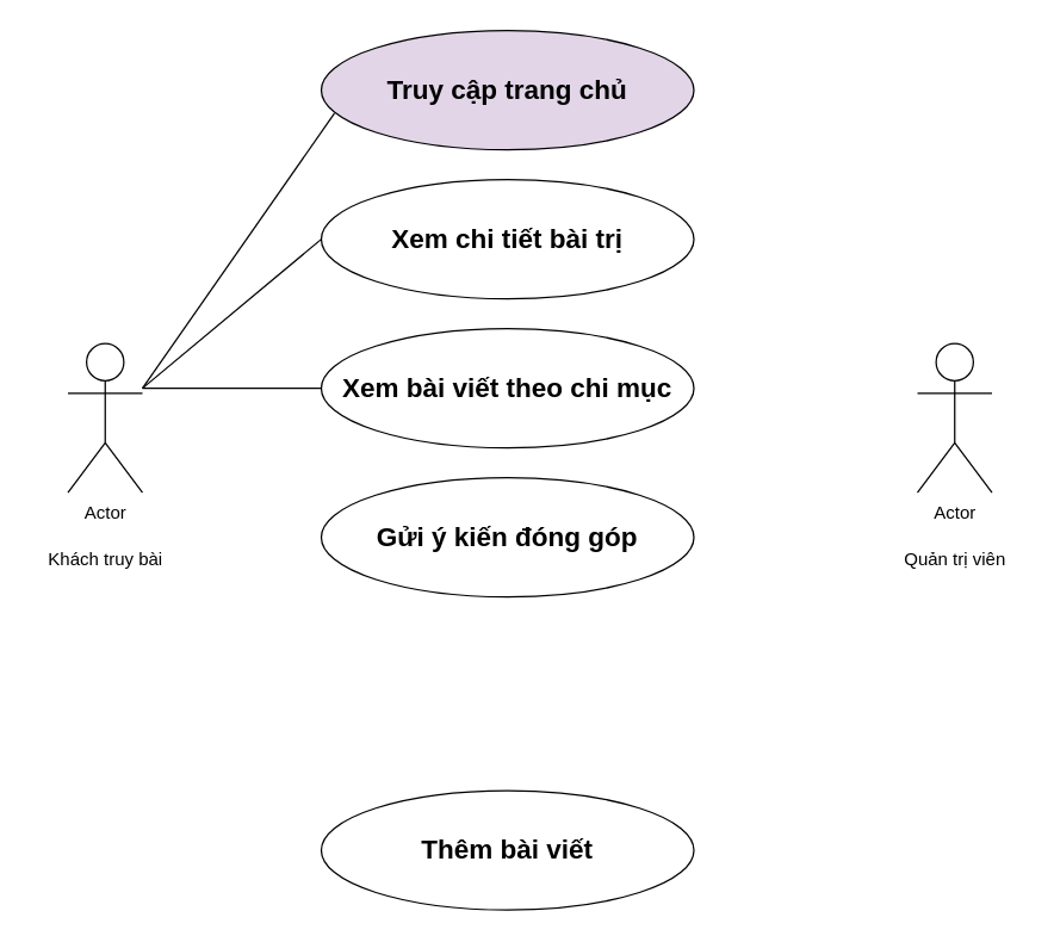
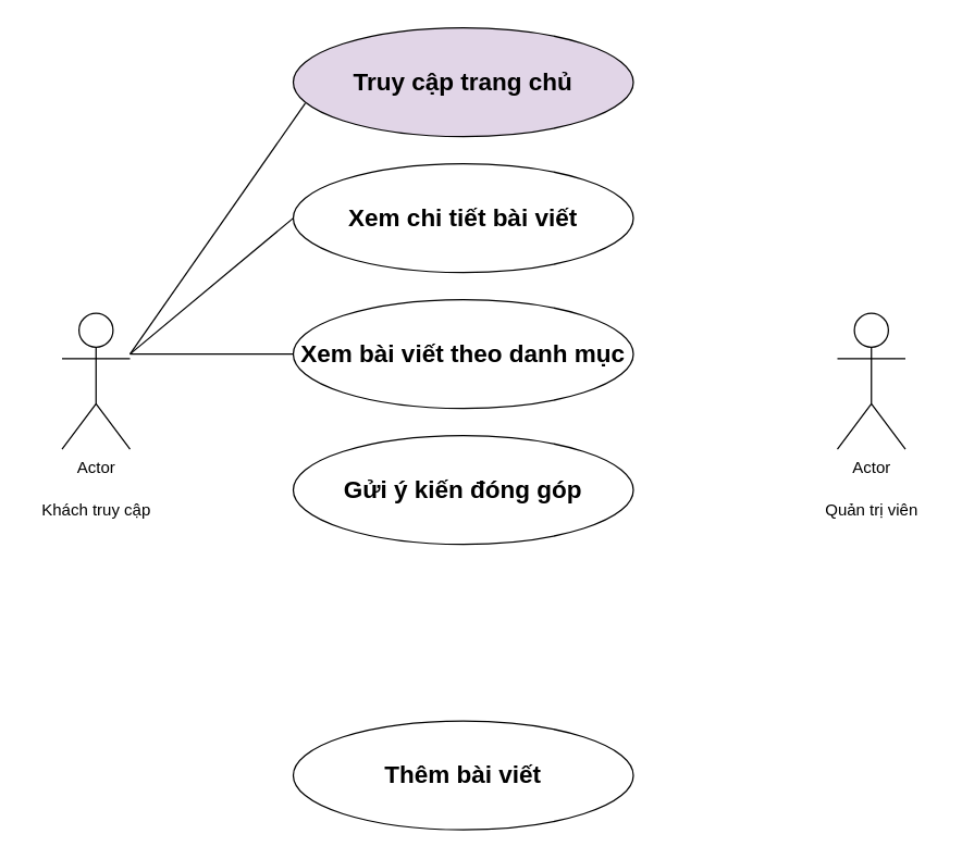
- <mxCell id="4" value="&lt;h2&gt;Xem chi tiết bài trị&lt;/h2&gt;" style="ellipse;whiteSpace=wrap;html=1;" parent="1" vertex="1"><mxGeometry x="215" y="120" width="250" height="80" as="geometry" /></mxCell>
+ <mxCell id="4" value="&lt;h2&gt;Xem chi tiết bài viết&lt;/h2&gt;" style="ellipse;whiteSpace=wrap;html=1;" parent="1" vertex="1"><mxGeometry x="215" y="120" width="250" height="80" as="geometry" /></mxCell>
- <mxCell id="5" value="&lt;h2&gt;Xem bài viết theo chi mục&lt;/h2&gt;" style="ellipse;whiteSpace=wrap;html=1;" parent="1" vertex="1"><mxGeometry x="215" y="220" width="250" height="80" as="geometry" /></mxCell>
+ <mxCell id="5" value="&lt;h2&gt;Xem bài viết theo danh mục&lt;/h2&gt;" style="ellipse;whiteSpace=wrap;html=1;" parent="1" vertex="1"><mxGeometry x="215" y="220" width="250" height="80" as="geometry" /></mxCell>
- <mxCell id="7" value="&lt;div&gt;Khách truy bài&lt;/div&gt;" style="text;html=1;align=center;verticalAlign=middle;resizable=0;points=[];autosize=1;strokeColor=none;fillColor=none;" parent="1" vertex="1"><mxGeometry x="20" y="360" width="100" height="30" as="geometry" /></mxCell>
+ <mxCell id="7" value="&lt;div&gt;Khách truy cập&lt;/div&gt;" style="text;html=1;align=center;verticalAlign=middle;resizable=0;points=[];autosize=1;strokeColor=none;fillColor=none;" parent="1" vertex="1"><mxGeometry x="20" y="360" width="100" height="30" as="geometry" /></mxCell>
